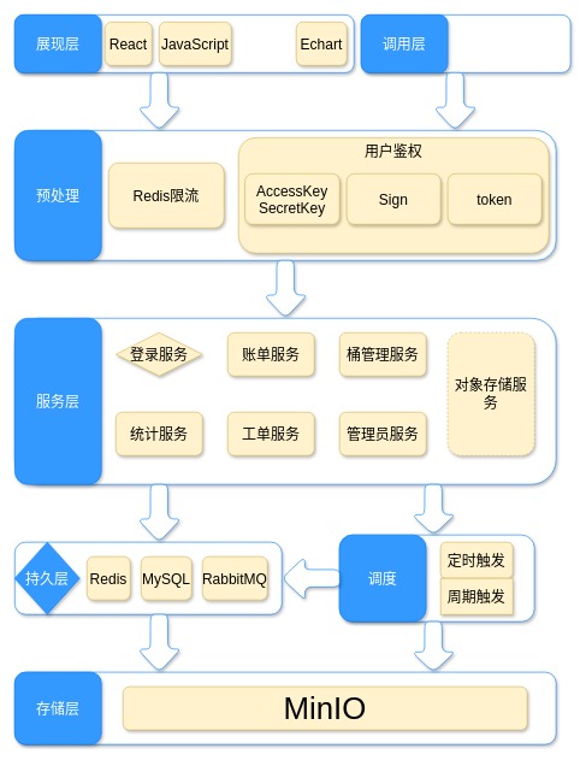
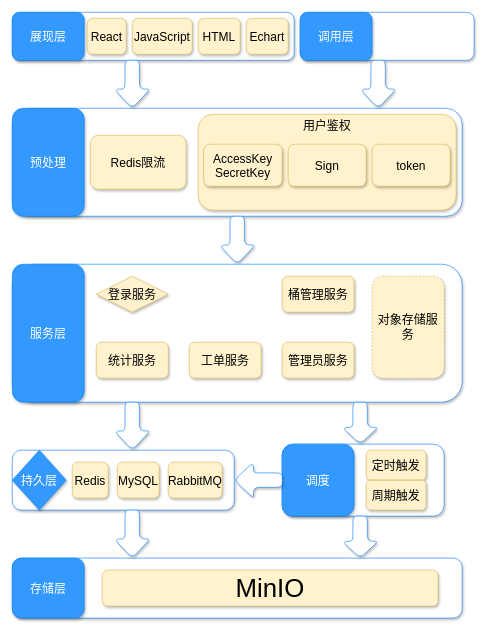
+ <mxCell id="6" value="HTML" style="rounded=1;whiteSpace=wrap;html=1;shadow=1;sketch=0;strokeColor=#d6b656;fontSize=20;fillColor=#fff2cc;" parent="1" vertex="1"><mxGeometry x="330" y="30" width="70" height="60" as="geometry" /></mxCell>
- <mxCell id="22" value="账单服务" style="rounded=1;whiteSpace=wrap;html=1;shadow=1;sketch=0;strokeColor=#d6b656;fontSize=20;fillColor=#fff2cc;" parent="1" vertex="1"><mxGeometry x="315" y="460" width="120" height="60" as="geometry" /></mxCell>
- <mxCell id="33" value="周期触发" style="whiteSpace=wrap;html=1;shadow=1;sketch=0;strokeColor=#d6b656;fontSize=20;fillColor=#fff2cc;rounded=0;" parent="1" vertex="1"><mxGeometry x="610" y="800" width="100" height="50" as="geometry" /></mxCell>
+ <mxCell id="33" value="周期触发" style="rounded=1;whiteSpace=wrap;html=1;shadow=1;sketch=0;strokeColor=#d6b656;fontSize=20;fillColor=#fff2cc;" parent="1" vertex="1"><mxGeometry x="610" y="800" width="100" height="50" as="geometry" /></mxCell>
